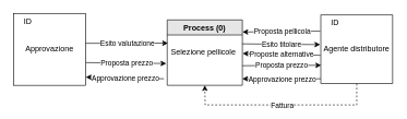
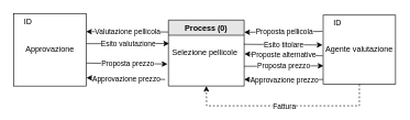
+ <mxCell id="12" value="" style="endArrow=classic;html=1;rounded=0;entryX=1;entryY=0.25;entryDx=0;entryDy=0;exitX=-0.004;exitY=0.181;exitDx=0;exitDy=0;exitPerimeter=0;" parent="1" source="2" target="5" edge="1"><mxGeometry relative="1" as="geometry"><mxPoint x="260" y="60" as="sourcePoint" /><mxPoint x="430" y="-40" as="targetPoint" /></mxGeometry></mxCell>
+ <mxCell id="13" value="Valutazione pellicola" style="edgeLabel;resizable=0;html=1;align=center;verticalAlign=middle;" parent="12" connectable="0" vertex="1"><mxGeometry relative="1" as="geometry" /></mxCell>
- <mxCell id="8" value="Agente distributore" style="rounded=0;whiteSpace=wrap;html=1;fillColor=none;" parent="7" vertex="1"><mxGeometry width="110.0" height="105" as="geometry" /></mxCell>
+ <mxCell id="8" value="Agente valutazione" style="rounded=0;whiteSpace=wrap;html=1;fillColor=none;" parent="7" vertex="1"><mxGeometry width="110.0" height="105" as="geometry" /></mxCell>
